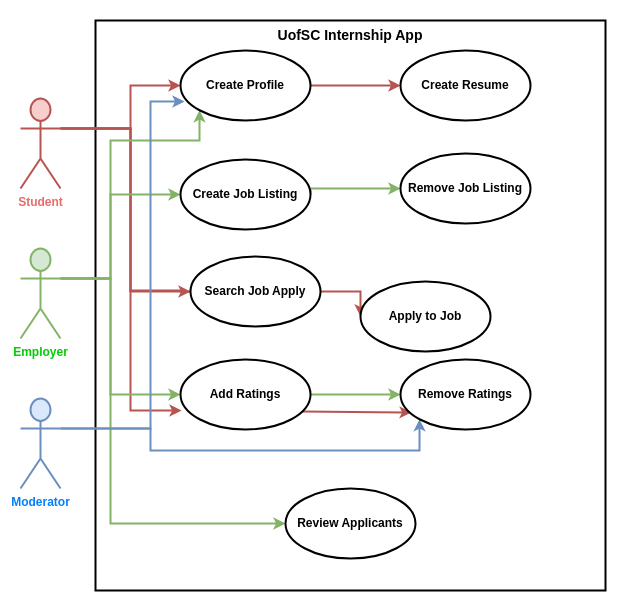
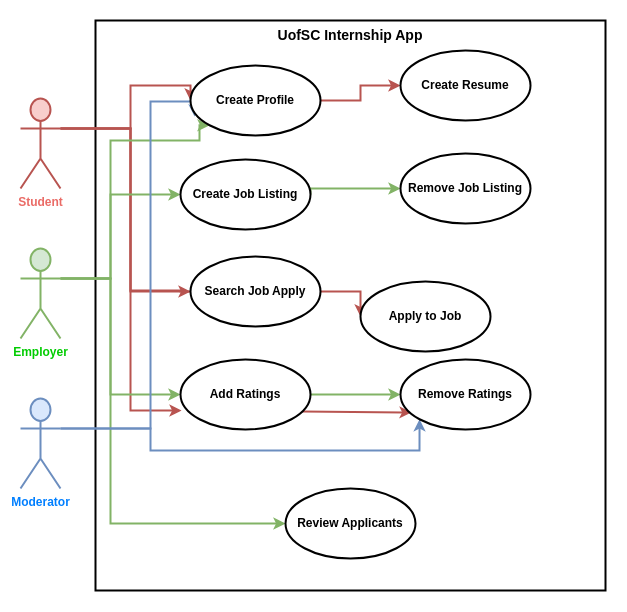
- <mxCell id="17" value="Create Profile" style="shape=ellipse;html=1;strokeWidth=2;fontStyle=1;whiteSpace=wrap;align=center;perimeter=ellipsePerimeter;" parent="1" vertex="1"><mxGeometry x="180" y="50" width="130" height="70" as="geometry" /></mxCell>
+ <mxCell id="17" value="Create Profile" style="shape=ellipse;html=1;strokeWidth=2;fontStyle=1;whiteSpace=wrap;align=center;perimeter=ellipsePerimeter;" parent="1" vertex="1"><mxGeometry x="190" y="65" width="130" height="70" as="geometry" /></mxCell>
